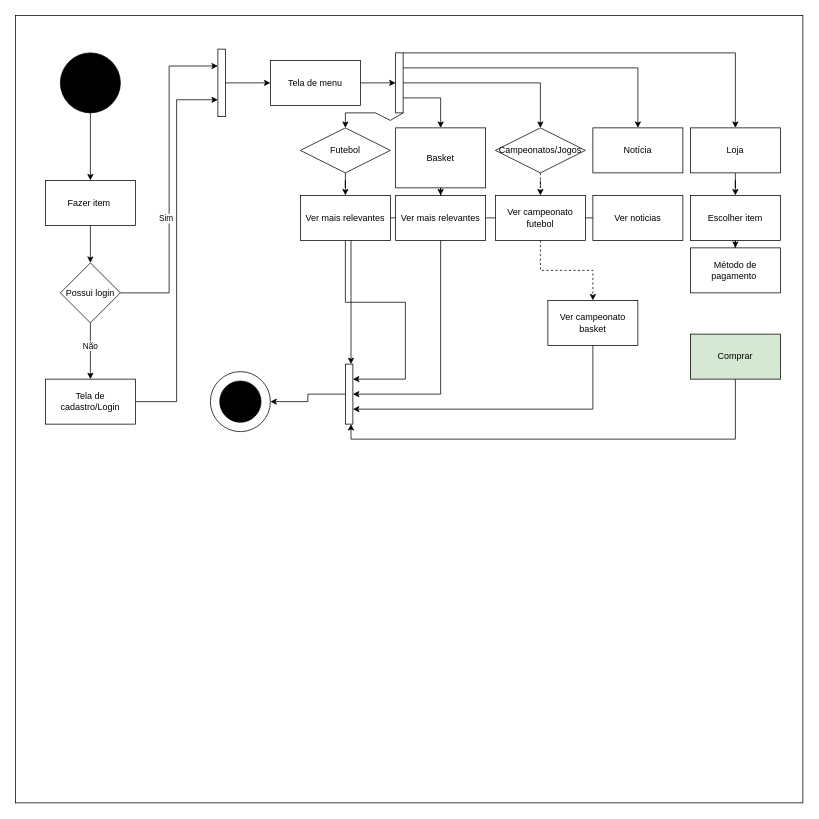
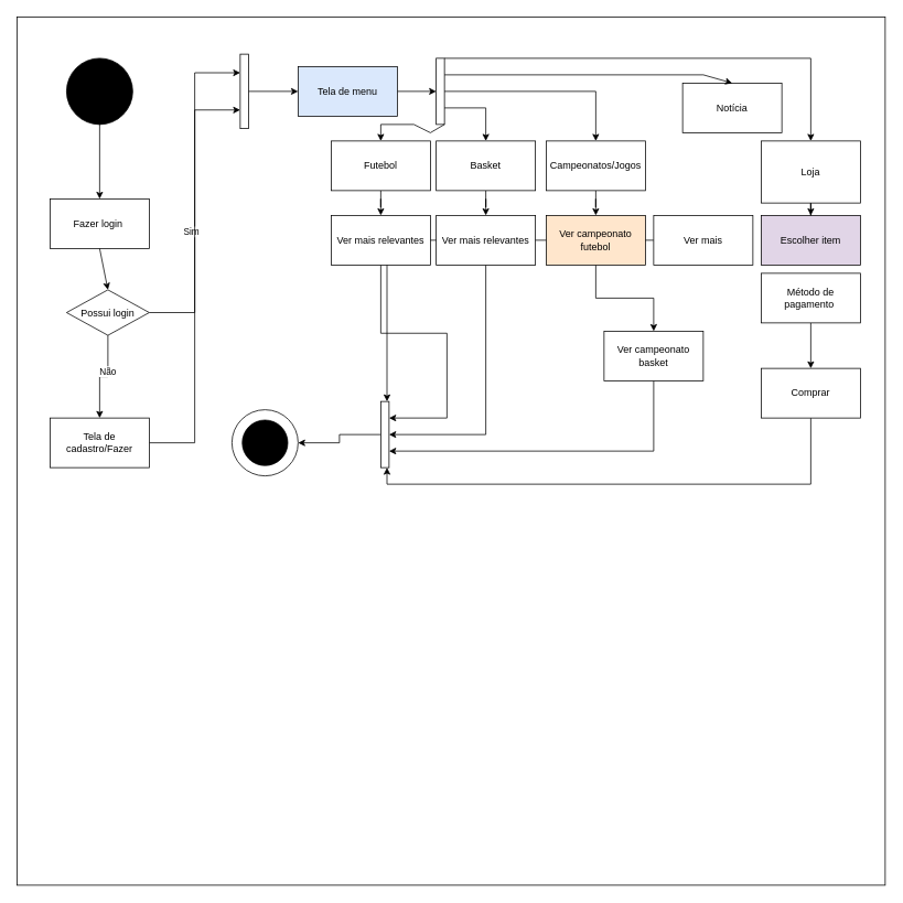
- <mxCell id="13" value="Tela de menu" style="rounded=0;whiteSpace=wrap;html=1;" parent="1" vertex="1"><mxGeometry x="360" y="80" width="120" height="60" as="geometry" /></mxCell>
+ <mxCell id="13" value="Tela de menu" style="rounded=0;whiteSpace=wrap;html=1;fillColor=#dae8fc;" parent="1" vertex="1"><mxGeometry x="360" y="80" width="120" height="60" as="geometry" /></mxCell>
- <mxCell id="24" value="Futebol" style="rhombus;whiteSpace=wrap;html=1;" parent="1" vertex="1"><mxGeometry x="400" y="170" width="120" height="60" as="geometry" /></mxCell>
+ <mxCell id="24" value="Futebol" style="rounded=0;whiteSpace=wrap;html=1;" parent="1" vertex="1"><mxGeometry x="400" y="170" width="120" height="60" as="geometry" /></mxCell>
- <mxCell id="21" value="Campeonatos/Jogos" style="rhombus;whiteSpace=wrap;html=1;" parent="1" vertex="1"><mxGeometry x="660" y="170" width="120" height="60" as="geometry" /></mxCell>
+ <mxCell id="21" value="Campeonatos/Jogos" style="rounded=0;whiteSpace=wrap;html=1;" parent="1" vertex="1"><mxGeometry x="660" y="170" width="120" height="60" as="geometry" /></mxCell>
- <mxCell id="22" value="Notícia" style="rounded=0;whiteSpace=wrap;html=1;" parent="1" vertex="1"><mxGeometry x="790" y="170" width="120" height="60" as="geometry" /></mxCell>
+ <mxCell id="22" value="Notícia" style="rounded=0;whiteSpace=wrap;html=1;" parent="1" vertex="1"><mxGeometry x="825" y="100" width="120" height="60" as="geometry" /></mxCell>
- <mxCell id="26" value="Loja" style="rounded=0;whiteSpace=wrap;html=1;" parent="1" vertex="1"><mxGeometry x="920" y="170" width="120" height="60" as="geometry" /></mxCell>
+ <mxCell id="26" value="Loja" style="rounded=0;whiteSpace=wrap;html=1;" parent="1" vertex="1"><mxGeometry x="920" y="170" width="120" height="75" as="geometry" /></mxCell>
- <mxCell id="19" value="Basket" style="rounded=0;whiteSpace=wrap;html=1;" parent="1" vertex="1"><mxGeometry x="527" y="170" width="120" height="80" as="geometry" /></mxCell>
+ <mxCell id="19" value="Basket" style="rounded=0;whiteSpace=wrap;html=1;" parent="1" vertex="1"><mxGeometry x="527" y="170" width="120" height="60" as="geometry" /></mxCell>
- <mxCell id="20" value="" style="edgeStyle=orthogonalEdgeStyle;rounded=0;orthogonalLoop=1;jettySize=auto;html=1;dashed=1;" parent="1" source="21" target="42" edge="1"><mxGeometry relative="1" as="geometry" /></mxCell>
+ <mxCell id="20" value="" style="edgeStyle=orthogonalEdgeStyle;rounded=0;orthogonalLoop=1;jettySize=auto;html=1;" parent="1" source="21" target="42" edge="1"><mxGeometry relative="1" as="geometry" /></mxCell>
- <mxCell id="5" value="Fazer item&amp;nbsp;" style="rounded=0;whiteSpace=wrap;html=1;" parent="1" vertex="1"><mxGeometry x="60" y="240" width="120" height="60" as="geometry" /></mxCell>
+ <mxCell id="5" value="Fazer login&amp;nbsp;" style="rounded=0;whiteSpace=wrap;html=1;" parent="1" vertex="1"><mxGeometry x="60" y="240" width="120" height="60" as="geometry" /></mxCell>
- <mxCell id="42" value="Ver campeonato futebol" style="rounded=0;whiteSpace=wrap;html=1;" parent="1" vertex="1"><mxGeometry x="660" y="260" width="120" height="60" as="geometry" /></mxCell>
+ <mxCell id="42" value="Ver campeonato futebol" style="rounded=0;whiteSpace=wrap;html=1;fillColor=#ffe6cc;" parent="1" vertex="1"><mxGeometry x="660" y="260" width="120" height="60" as="geometry" /></mxCell>
- <mxCell id="40" value="Ver noticias" style="rounded=0;whiteSpace=wrap;html=1;" parent="1" vertex="1"><mxGeometry x="790" y="260" width="120" height="60" as="geometry" /></mxCell>
+ <mxCell id="40" value="Ver mais" style="rounded=0;whiteSpace=wrap;html=1;" parent="1" vertex="1"><mxGeometry x="790" y="260" width="120" height="60" as="geometry" /></mxCell>
- <mxCell id="34" value="Escolher item" style="rounded=0;whiteSpace=wrap;html=1;" parent="1" vertex="1"><mxGeometry x="920" y="260" width="120" height="60" as="geometry" /></mxCell>
+ <mxCell id="34" value="Escolher item" style="rounded=0;whiteSpace=wrap;html=1;fillColor=#e1d5e7;" parent="1" vertex="1"><mxGeometry x="920" y="260" width="120" height="60" as="geometry" /></mxCell>
- <mxCell id="33" value="" style="edgeStyle=orthogonalEdgeStyle;rounded=0;orthogonalLoop=1;jettySize=auto;html=1;" parent="1" source="34" target="36" edge="1"><mxGeometry relative="1" as="geometry" /></mxCell>
- <mxCell id="41" value="" style="edgeStyle=orthogonalEdgeStyle;rounded=0;orthogonalLoop=1;jettySize=auto;html=1;dashed=1;" parent="1" source="42" target="44" edge="1"><mxGeometry relative="1" as="geometry" /></mxCell>
+ <mxCell id="41" value="" style="edgeStyle=orthogonalEdgeStyle;rounded=0;orthogonalLoop=1;jettySize=auto;html=1;" parent="1" source="42" target="44" edge="1"><mxGeometry relative="1" as="geometry" /></mxCell>
- <mxCell id="10" value="Possui login" style="rhombus;whiteSpace=wrap;html=1;" parent="1" vertex="1"><mxGeometry x="80" y="350" width="80" height="80" as="geometry" /></mxCell>
+ <mxCell id="10" value="Possui login" style="rhombus;whiteSpace=wrap;html=1;" parent="1" vertex="1"><mxGeometry x="80" y="350" width="100" height="55" as="geometry" /></mxCell>
+ <mxCell id="35" value="" style="edgeStyle=orthogonalEdgeStyle;rounded=0;orthogonalLoop=1;jettySize=auto;html=1;" parent="1" source="36" target="38" edge="1"><mxGeometry relative="1" as="geometry" /></mxCell>
- <mxCell id="38" value="Comprar" style="rounded=0;whiteSpace=wrap;html=1;fillColor=#d5e8d4;" parent="1" vertex="1"><mxGeometry x="920" y="445" width="120" height="60" as="geometry" /></mxCell>
+ <mxCell id="38" value="Comprar" style="rounded=0;whiteSpace=wrap;html=1;" parent="1" vertex="1"><mxGeometry x="920" y="445" width="120" height="60" as="geometry" /></mxCell>
- <mxCell id="15" value="Tela de cadastro/Login" style="rounded=0;whiteSpace=wrap;html=1;" parent="1" vertex="1"><mxGeometry x="60" y="505" width="120" height="60" as="geometry" /></mxCell>
+ <mxCell id="15" value="Tela de cadastro/Fazer" style="rounded=0;whiteSpace=wrap;html=1;" parent="1" vertex="1"><mxGeometry x="60" y="505" width="120" height="60" as="geometry" /></mxCell>
